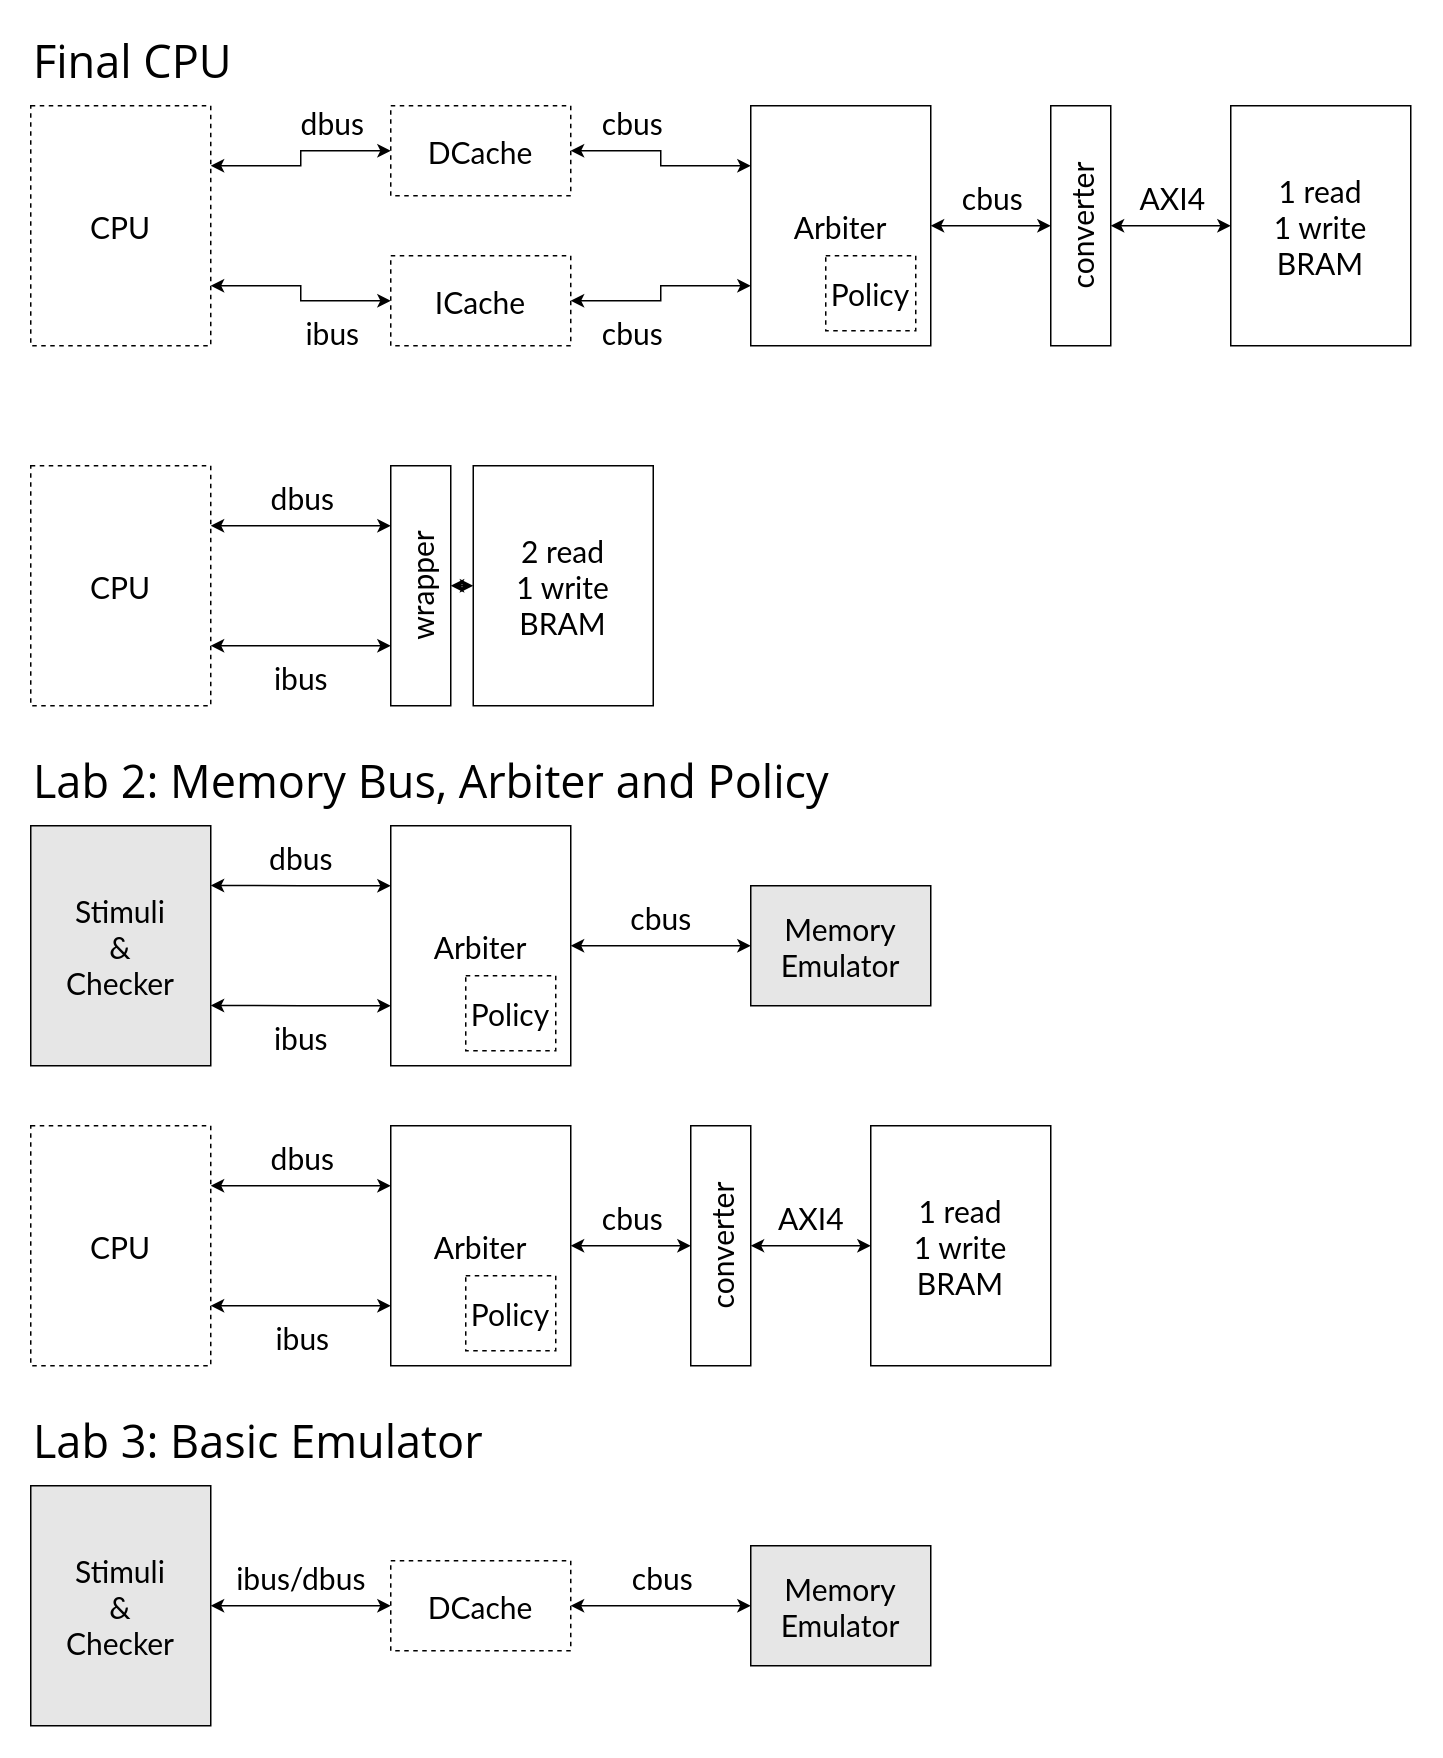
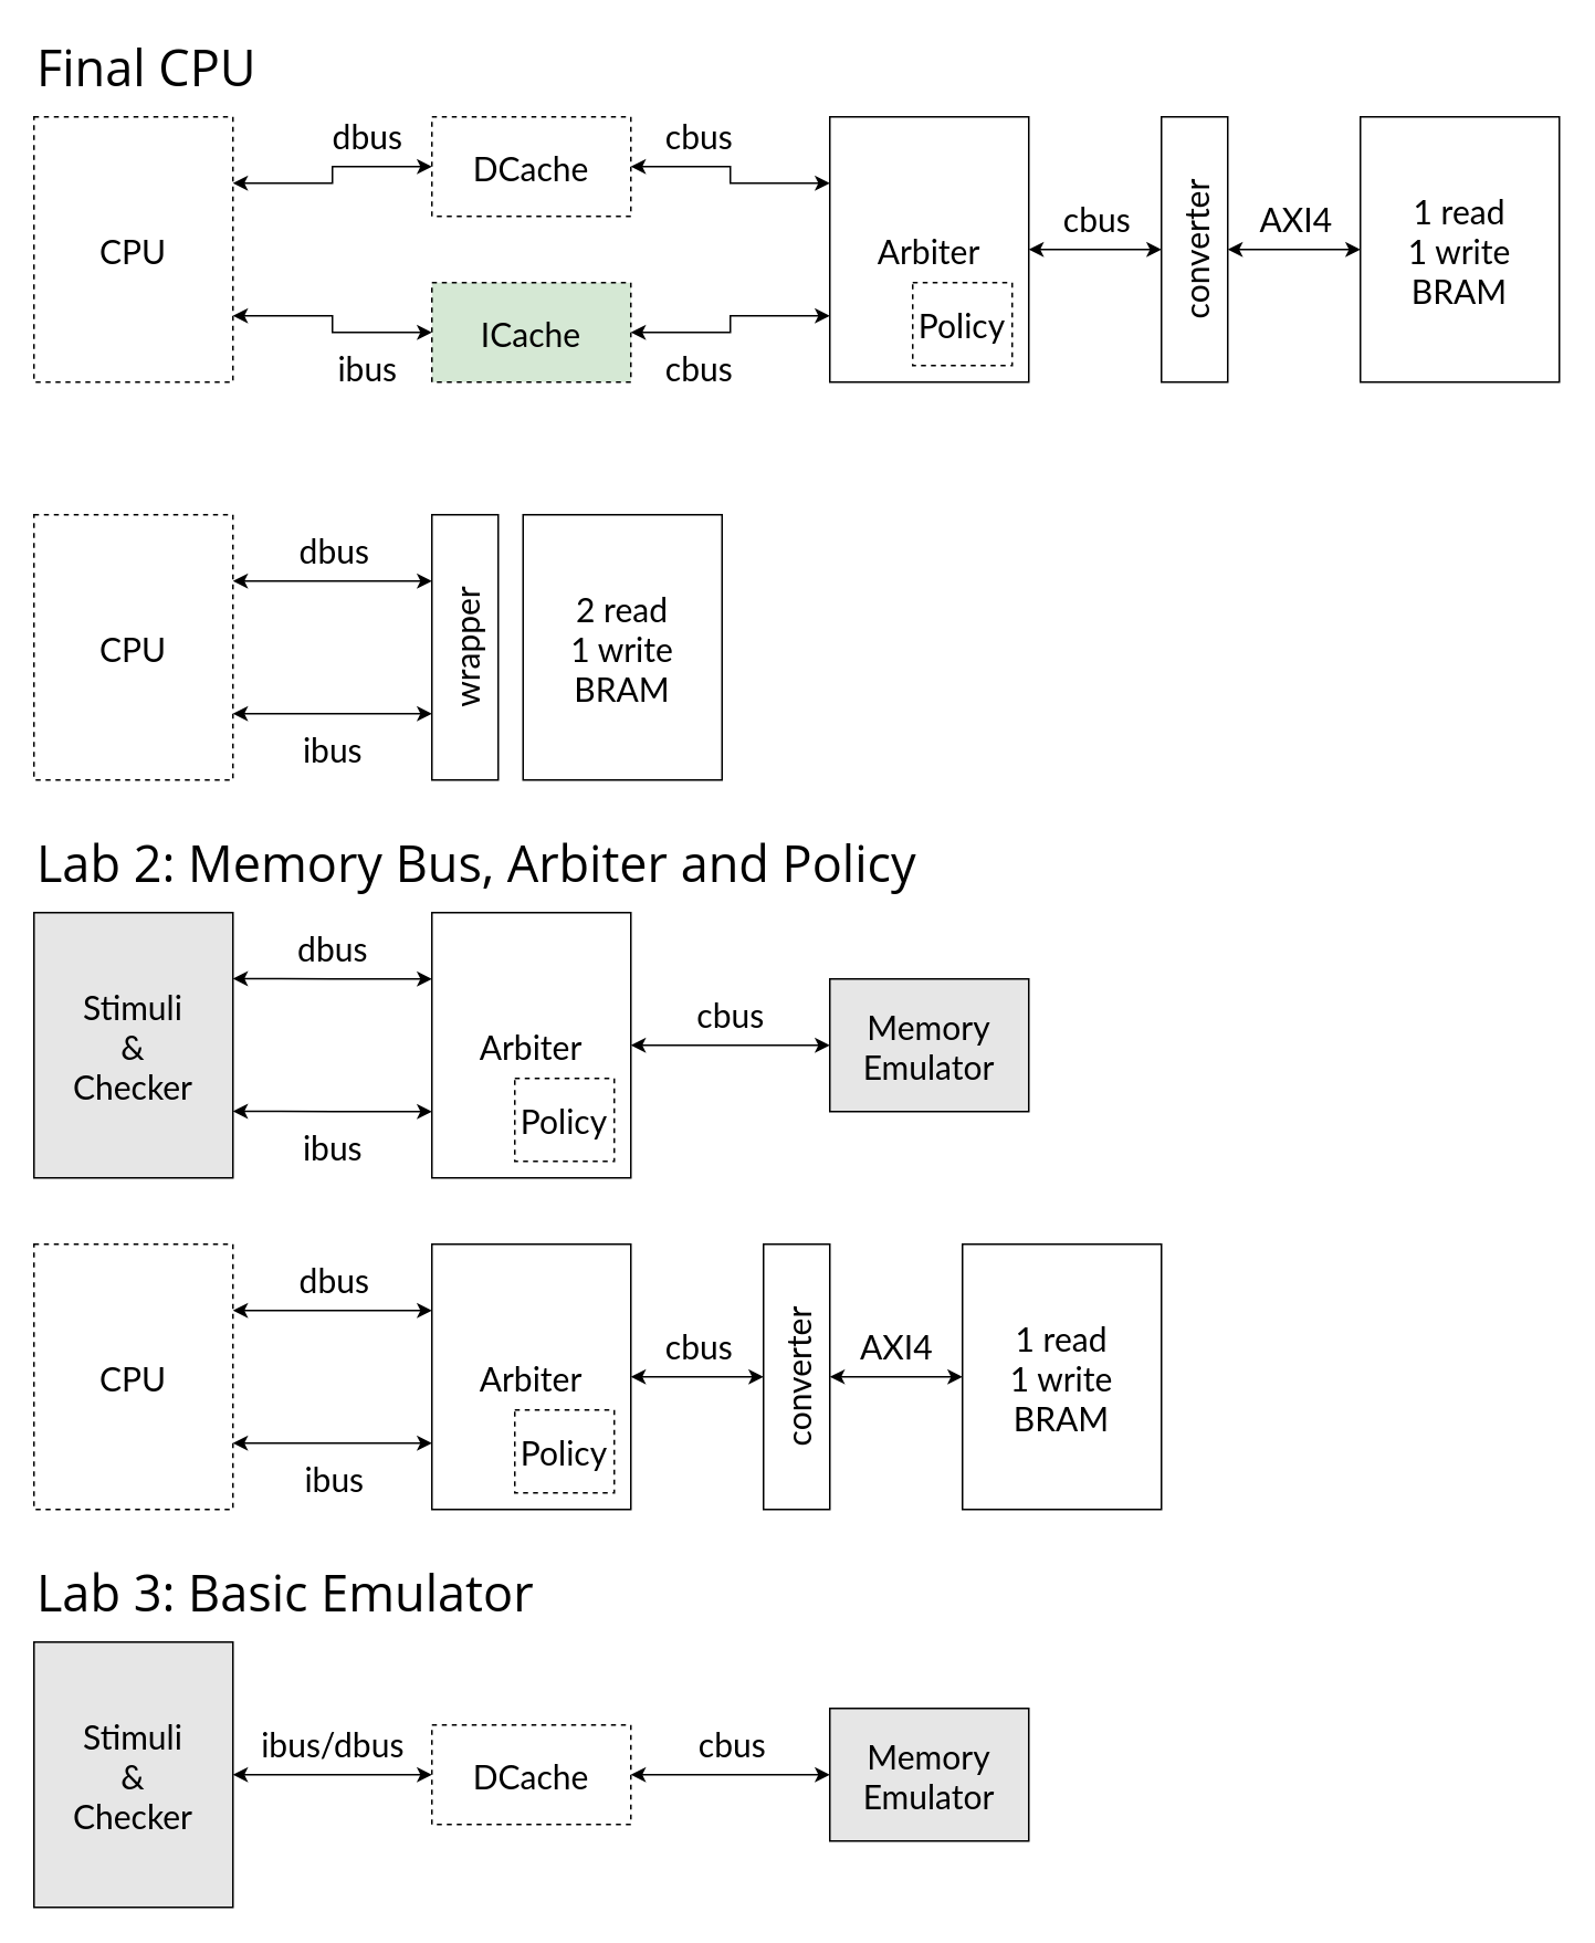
- <mxCell id="12" value="ICache" style="rounded=0;whiteSpace=wrap;html=1;fontSize=20;fontFamily=Lato;dashed=1;" parent="1" vertex="1"><mxGeometry x="260" y="170" width="120" height="60" as="geometry" /></mxCell>
+ <mxCell id="12" value="ICache" style="rounded=0;whiteSpace=wrap;html=1;fontSize=20;fontFamily=Lato;dashed=1;fillColor=#d5e8d4;" parent="1" vertex="1"><mxGeometry x="260" y="170" width="120" height="60" as="geometry" /></mxCell>
- <mxCell id="25" style="edgeStyle=orthogonalEdgeStyle;rounded=0;orthogonalLoop=1;jettySize=auto;html=1;exitX=1;exitY=0.5;exitDx=0;exitDy=0;entryX=0;entryY=0.5;entryDx=0;entryDy=0;startArrow=classic;startFill=1;fontFamily=Lato;fontSize=30;" parent="1" source="26" target="24" edge="1"><mxGeometry relative="1" as="geometry" /></mxCell>
